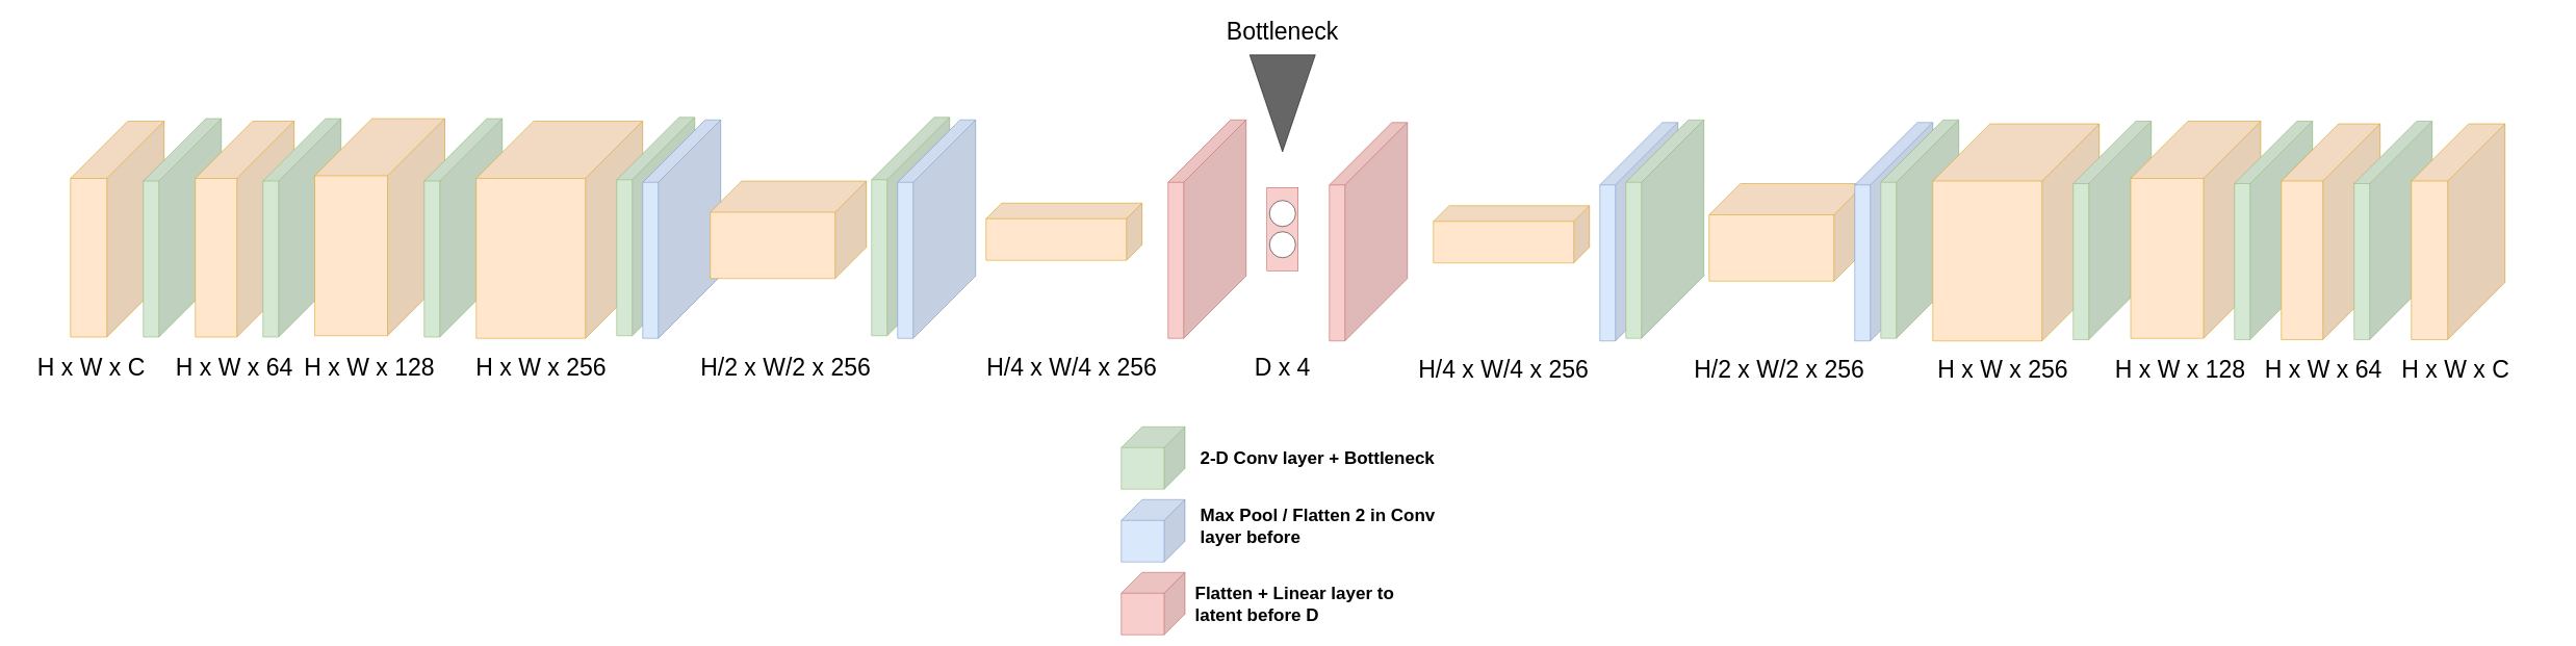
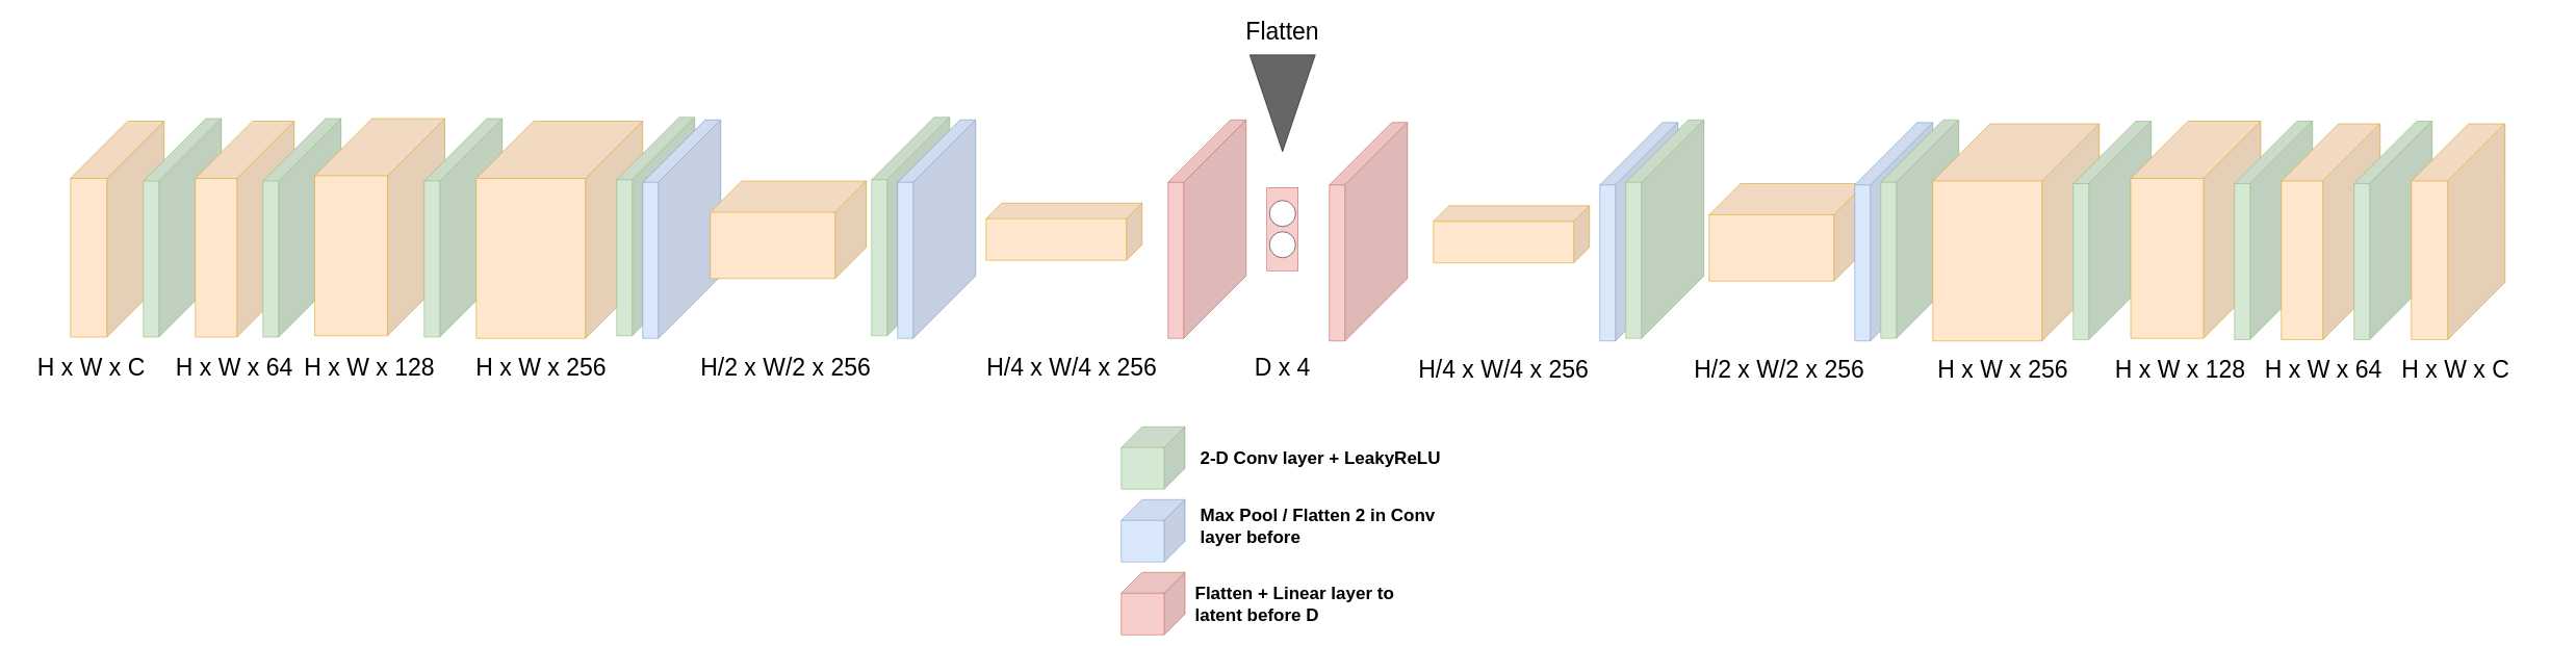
- <mxCell id="10" value="Bottleneck" style="text;html=1;strokeColor=none;fillColor=none;align=center;verticalAlign=middle;whiteSpace=wrap;rounded=0;fontSize=46;" parent="8" vertex="1"><mxGeometry width="269.99" height="80" as="geometry" /></mxCell>
+ <mxCell id="10" value="Flatten" style="text;html=1;strokeColor=none;fillColor=none;align=center;verticalAlign=middle;whiteSpace=wrap;rounded=0;fontSize=46;" parent="8" vertex="1"><mxGeometry width="269.99" height="80" as="geometry" /></mxCell>
- <mxCell id="6" value="2-D Conv layer + Bottleneck" style="text;html=1;strokeColor=none;fillColor=none;align=left;verticalAlign=middle;whiteSpace=wrap;rounded=0;fontStyle=1;fontSize=34;" parent="4" vertex="1"><mxGeometry x="150" y="1.137e-13" width="469" height="120" as="geometry" /></mxCell>
+ <mxCell id="6" value="2-D Conv layer + LeakyReLU" style="text;html=1;strokeColor=none;fillColor=none;align=left;verticalAlign=middle;whiteSpace=wrap;rounded=0;fontStyle=1;fontSize=34;" parent="4" vertex="1"><mxGeometry x="150" y="1.137e-13" width="469" height="120" as="geometry" /></mxCell>
